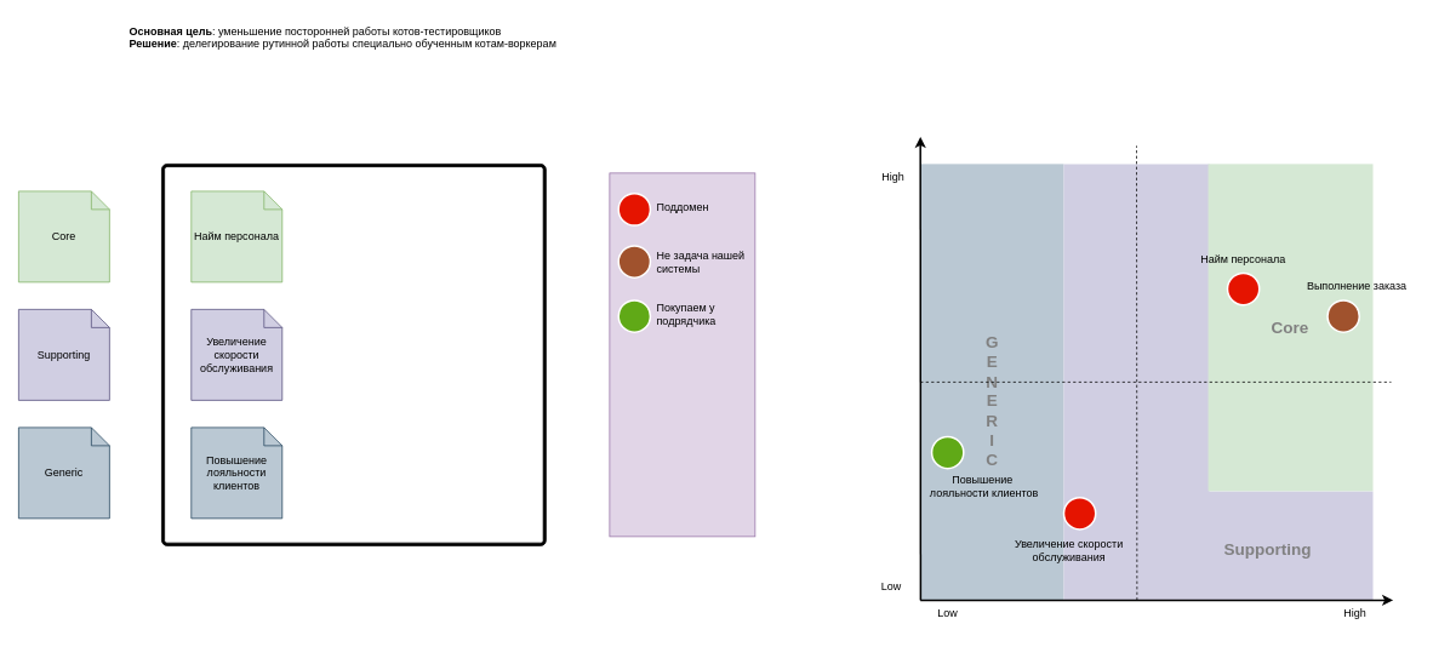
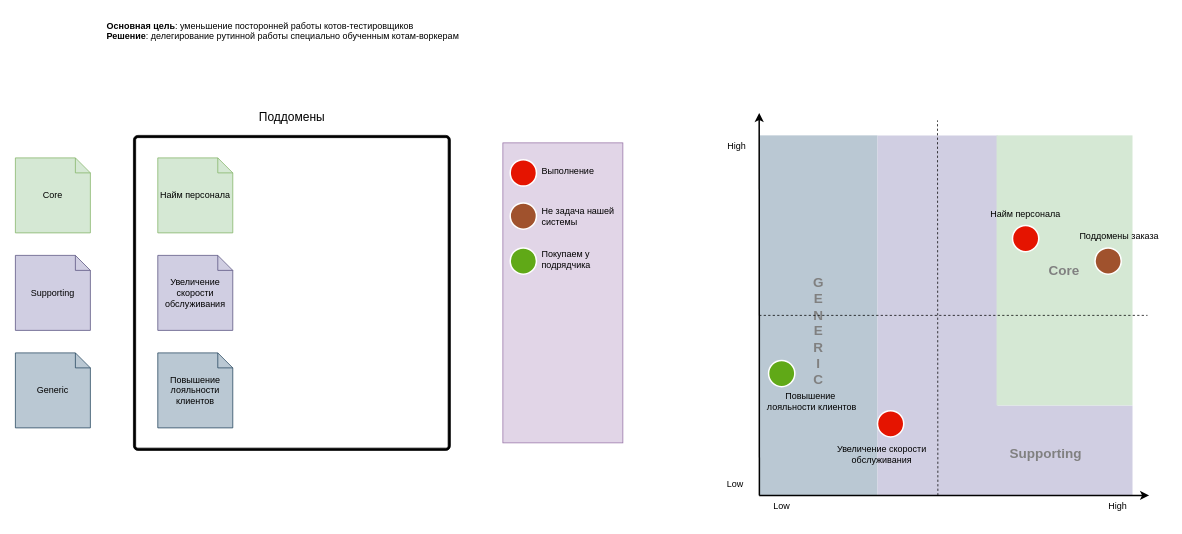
+ <mxCell id="4" value="Поддомены" style="text;html=1;strokeColor=none;fillColor=none;align=center;verticalAlign=middle;whiteSpace=wrap;rounded=0;fontSize=16;" vertex="1" parent="1"><mxGeometry x="338.94" y="140" width="99.5" height="30" as="geometry" /></mxCell>
- <mxCell id="31" value="Поддомен" style="text;html=1;strokeColor=none;fillColor=none;align=left;verticalAlign=middle;whiteSpace=wrap;rounded=0;" vertex="1" parent="1"><mxGeometry x="720" y="212.5" width="129.75" height="30" as="geometry" /></mxCell>
+ <mxCell id="31" value="Выполнение" style="text;html=1;strokeColor=none;fillColor=none;align=left;verticalAlign=middle;whiteSpace=wrap;rounded=0;" vertex="1" parent="1"><mxGeometry x="720" y="212.5" width="129.75" height="30" as="geometry" /></mxCell>
- <mxCell id="25" value="Выполнение заказа" style="text;html=1;strokeColor=none;fillColor=none;align=center;verticalAlign=middle;whiteSpace=wrap;rounded=0;" vertex="1" parent="1"><mxGeometry x="1429.5" y="300" width="124.25" height="30" as="geometry" /></mxCell>
+ <mxCell id="25" value="Поддомены заказа" style="text;html=1;strokeColor=none;fillColor=none;align=center;verticalAlign=middle;whiteSpace=wrap;rounded=0;" vertex="1" parent="1"><mxGeometry x="1429.5" y="300" width="124.25" height="30" as="geometry" /></mxCell>
